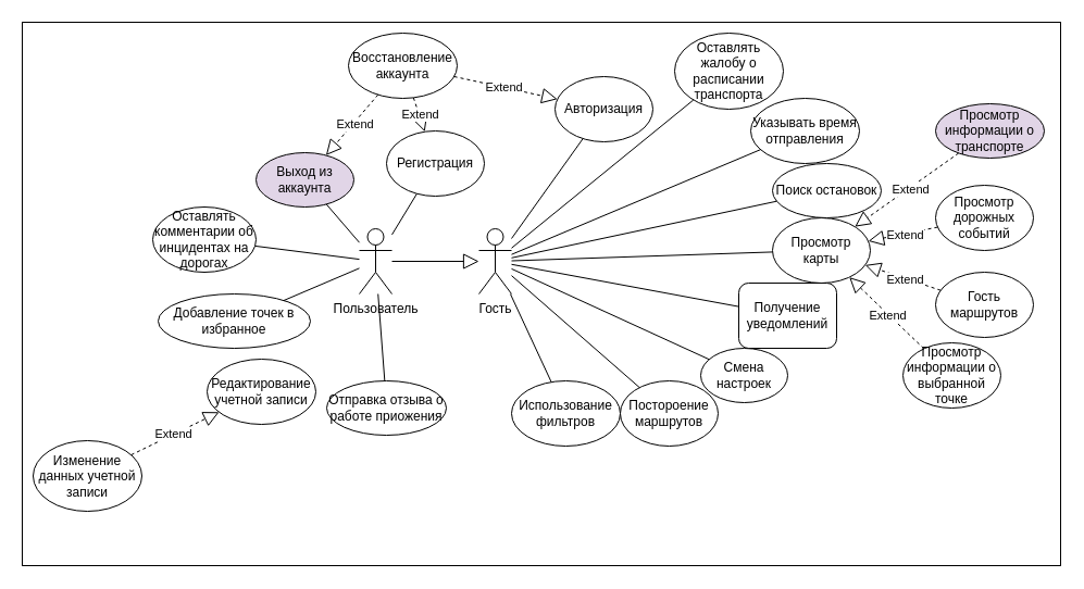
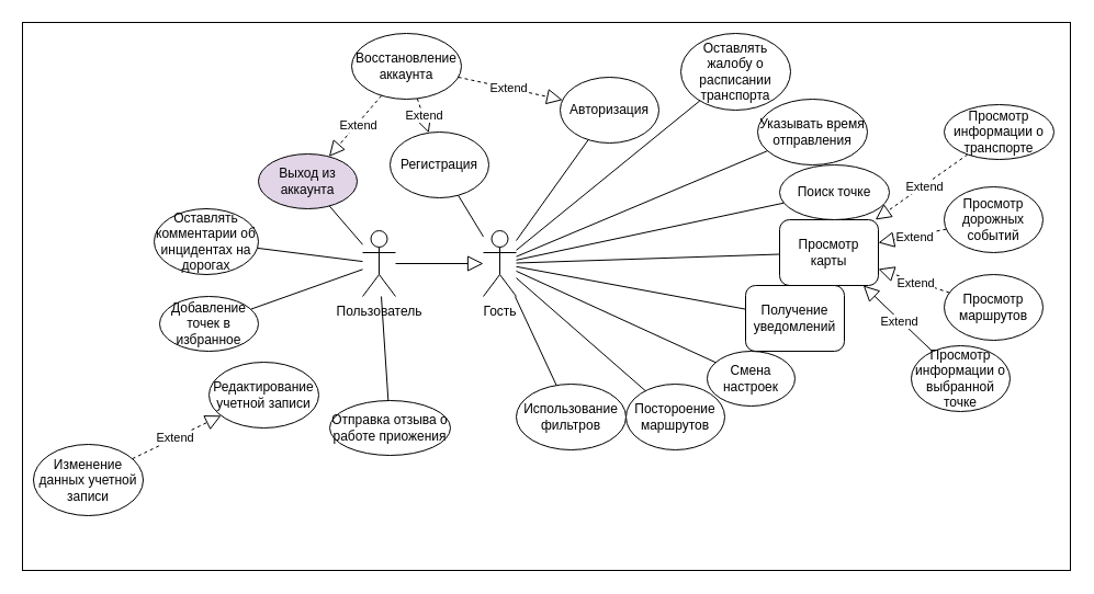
- <mxCell id="48" value="Просмотр информации о транспорте" style="ellipse;whiteSpace=wrap;html=1;fillColor=#e1d5e7;" vertex="1" parent="1"><mxGeometry x="860" y="95" width="100" height="50" as="geometry" /></mxCell>
+ <mxCell id="48" value="Просмотр информации о транспорте" style="ellipse;whiteSpace=wrap;html=1;" vertex="1" parent="1"><mxGeometry x="860" y="95" width="100" height="50" as="geometry" /></mxCell>
- <mxCell id="44" value="Поиск остановок" style="ellipse;whiteSpace=wrap;html=1;" vertex="1" parent="1"><mxGeometry x="710" y="150" width="100" height="50" as="geometry" /></mxCell>
+ <mxCell id="44" value="Поиск точке" style="ellipse;whiteSpace=wrap;html=1;" vertex="1" parent="1"><mxGeometry x="710" y="150" width="100" height="50" as="geometry" /></mxCell>
- <mxCell id="12" value="" style="endArrow=none;html=1;rounded=0;" parent="1" source="4" target="23" edge="1"><mxGeometry width="50" height="50" relative="1" as="geometry"><mxPoint x="810" y="400" as="sourcePoint" /><mxPoint x="430" y="276.452" as="targetPoint" /></mxGeometry></mxCell>
+ <mxCell id="12" value="" style="endArrow=none;html=1;rounded=0;" parent="1" source="4" target="22" edge="1"><mxGeometry width="50" height="50" relative="1" as="geometry"><mxPoint x="810" y="400" as="sourcePoint" /><mxPoint x="430" y="276.452" as="targetPoint" /></mxGeometry></mxCell>
- <mxCell id="7" value="Просмотр карты" style="ellipse;whiteSpace=wrap;html=1;" parent="1" vertex="1"><mxGeometry x="710" y="200" width="90" height="60" as="geometry" /></mxCell>
+ <mxCell id="7" value="Просмотр карты" style="whiteSpace=wrap;html=1;rounded=1;" parent="1" vertex="1"><mxGeometry x="710" y="200" width="90" height="60" as="geometry" /></mxCell>
- <mxCell id="36" value="Гость маршрутов" style="ellipse;whiteSpace=wrap;html=1;" vertex="1" parent="1"><mxGeometry x="860" y="250" width="90" height="60" as="geometry" /></mxCell>
+ <mxCell id="36" value="Просмотр маршрутов" style="ellipse;whiteSpace=wrap;html=1;" vertex="1" parent="1"><mxGeometry x="860" y="250" width="90" height="60" as="geometry" /></mxCell>
- <mxCell id="40" value="" style="endArrow=block;dashed=1;endFill=0;endSize=12;html=1;rounded=0;" edge="1" parent="1" source="37" target="7"><mxGeometry width="160" relative="1" as="geometry"><mxPoint x="863" y="211" as="sourcePoint" /><mxPoint x="731" y="248" as="targetPoint" /></mxGeometry></mxCell>
+ <mxCell id="40" value="" style="endArrow=block;dashed=0;endFill=0;endSize=12;html=1;rounded=0;" edge="1" parent="1" source="37" target="7"><mxGeometry width="160" relative="1" as="geometry"><mxPoint x="863" y="211" as="sourcePoint" /><mxPoint x="731" y="248" as="targetPoint" /></mxGeometry></mxCell>
- <mxCell id="28" value="Добавление точек в избранное" style="ellipse;whiteSpace=wrap;html=1;" vertex="1" parent="1"><mxGeometry x="145" y="270" width="140" height="50" as="geometry" /></mxCell>
+ <mxCell id="28" value="Добавление точек в избранное" style="ellipse;whiteSpace=wrap;html=1;" vertex="1" parent="1"><mxGeometry x="145" y="270" width="90" height="50" as="geometry" /></mxCell>
- <mxCell id="51" value="Отправка отзыва о работе приожения" style="ellipse;whiteSpace=wrap;html=1;" vertex="1" parent="1"><mxGeometry x="300" y="350" width="110" height="50" as="geometry" /></mxCell>
+ <mxCell id="51" value="Отправка отзыва о работе приожения" style="ellipse;whiteSpace=wrap;html=1;" vertex="1" parent="1"><mxGeometry x="300" y="365" width="110" height="50" as="geometry" /></mxCell>
